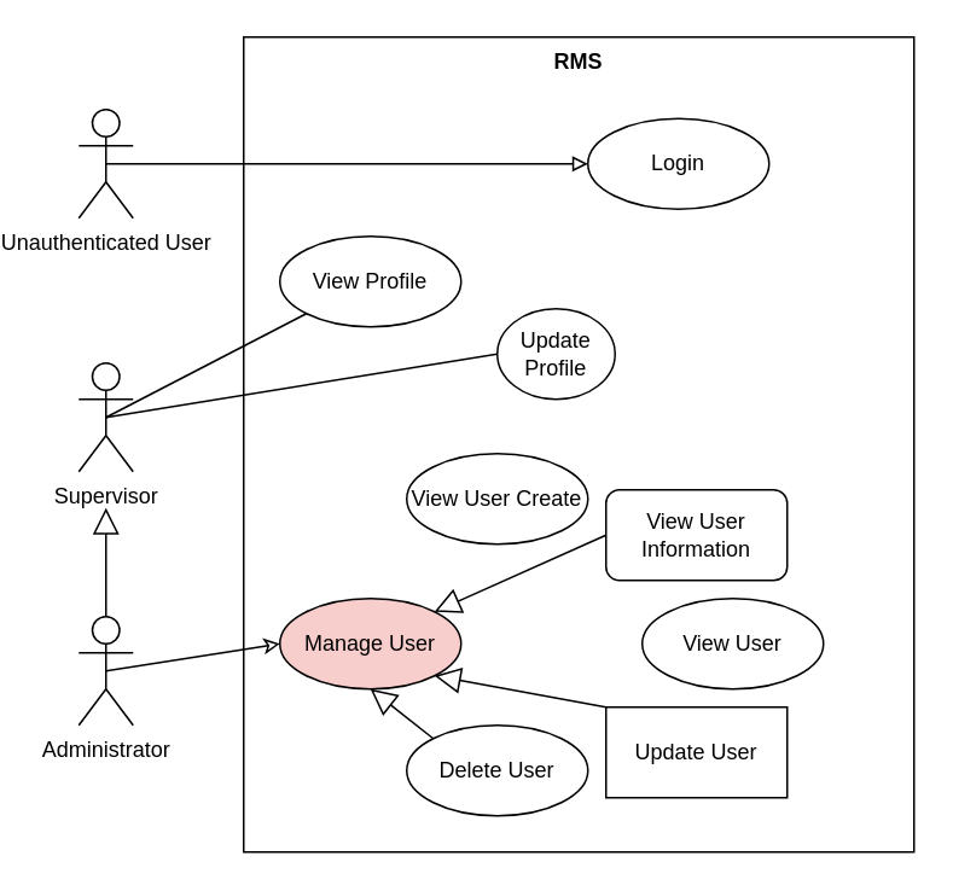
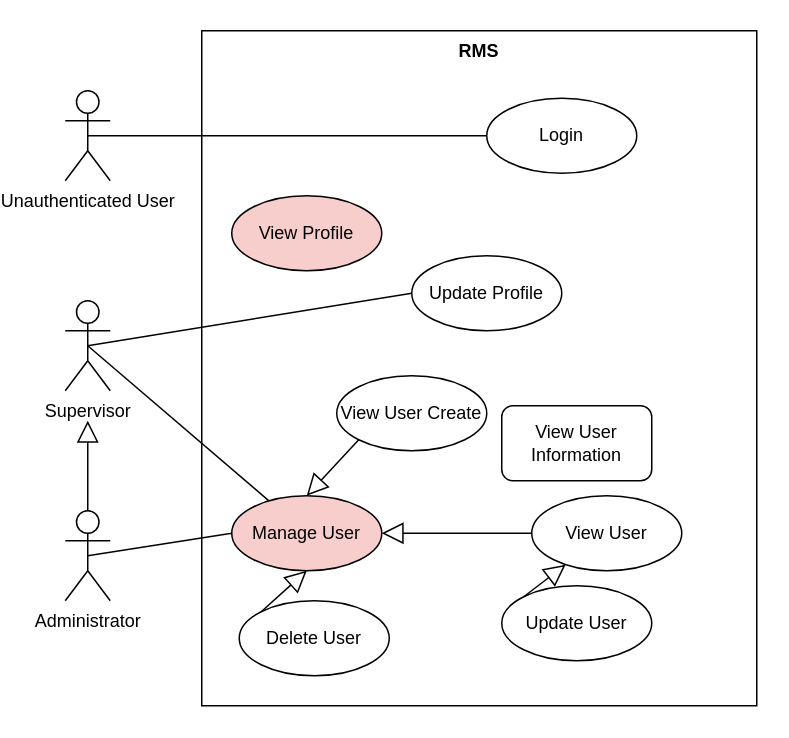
- <mxCell id="8" value="" style="edgeStyle=orthogonalEdgeStyle;rounded=0;orthogonalLoop=1;jettySize=auto;html=1;entryX=0;entryY=0.5;entryDx=0;entryDy=0;exitX=0.5;exitY=0.5;exitDx=0;exitDy=0;exitPerimeter=0;endArrow=block;endFill=0;" edge="1" parent="1" source="2" target="7"><mxGeometry relative="1" as="geometry" /></mxCell>
+ <mxCell id="8" value="" style="edgeStyle=orthogonalEdgeStyle;rounded=0;orthogonalLoop=1;jettySize=auto;html=1;entryX=0;entryY=0.5;entryDx=0;entryDy=0;exitX=0.5;exitY=0.5;exitDx=0;exitDy=0;exitPerimeter=0;endArrow=none;endFill=0;" edge="1" parent="1" source="2" target="7"><mxGeometry relative="1" as="geometry" /></mxCell>
- <mxCell id="9" value="View Profile" style="ellipse;whiteSpace=wrap;html=1;" vertex="1" parent="1"><mxGeometry x="131" y="130" width="100" height="50" as="geometry" /></mxCell>
+ <mxCell id="9" value="View Profile" style="ellipse;whiteSpace=wrap;html=1;fillColor=#f8cecc;" vertex="1" parent="1"><mxGeometry x="131" y="130" width="100" height="50" as="geometry" /></mxCell>
- <mxCell id="10" value="Update Profile" style="ellipse;whiteSpace=wrap;html=1;" vertex="1" parent="1"><mxGeometry x="251" y="170" width="65" height="50" as="geometry" /></mxCell>
+ <mxCell id="10" value="Update Profile" style="ellipse;whiteSpace=wrap;html=1;" vertex="1" parent="1"><mxGeometry x="251" y="170" width="100" height="50" as="geometry" /></mxCell>
- <mxCell id="11" value="" style="rounded=0;orthogonalLoop=1;jettySize=auto;html=1;entryX=0;entryY=1;entryDx=0;entryDy=0;exitX=0.5;exitY=0.5;exitDx=0;exitDy=0;exitPerimeter=0;endArrow=none;endFill=0;" edge="1" parent="1" source="3" target="9"><mxGeometry relative="1" as="geometry"><mxPoint x="-9" y="100" as="sourcePoint" /><mxPoint x="261" y="100" as="targetPoint" /></mxGeometry></mxCell>
+ <mxCell id="11" value="" style="rounded=0;orthogonalLoop=1;jettySize=auto;html=1;exitX=0.5;exitY=0.5;exitDx=0;exitDy=0;exitPerimeter=0;endArrow=none;endFill=0;" edge="1" parent="1" source="3" target="13"><mxGeometry relative="1" as="geometry"><mxPoint x="-9" y="100" as="sourcePoint" /><mxPoint x="261" y="100" as="targetPoint" /></mxGeometry></mxCell>
+ <mxCell id="20" value="" style="edgeStyle=none;html=1;endArrow=block;endFill=0;endSize=12;verticalAlign=bottom;rounded=0;entryX=0.5;entryY=0;entryDx=0;entryDy=0;exitX=0;exitY=1;exitDx=0;exitDy=0;" edge="1" parent="1" source="15" target="13"><mxGeometry width="160" relative="1" as="geometry"><mxPoint x="81" y="200" as="sourcePoint" /><mxPoint x="241" y="200" as="targetPoint" /></mxGeometry></mxCell>
- <mxCell id="21" value="" style="edgeStyle=none;html=1;endArrow=block;endFill=0;endSize=12;verticalAlign=bottom;rounded=0;entryX=1;entryY=0;entryDx=0;entryDy=0;exitX=0;exitY=0.5;exitDx=0;exitDy=0;" edge="1" parent="1" source="16" target="13"><mxGeometry width="160" relative="1" as="geometry"><mxPoint x="261" y="310" as="sourcePoint" /><mxPoint x="191" y="340" as="targetPoint" /></mxGeometry></mxCell>
+ <mxCell id="22" value="" style="edgeStyle=none;html=1;endArrow=block;endFill=0;endSize=12;verticalAlign=bottom;rounded=0;entryX=1;entryY=0.5;entryDx=0;entryDy=0;exitX=0;exitY=0.5;exitDx=0;exitDy=0;" edge="1" parent="1" source="17" target="13"><mxGeometry width="160" relative="1" as="geometry"><mxPoint x="321" y="305" as="sourcePoint" /><mxPoint x="226" y="347" as="targetPoint" /></mxGeometry></mxCell>
- <mxCell id="14" value="" style="rounded=0;orthogonalLoop=1;jettySize=auto;html=1;entryX=0;entryY=0.5;entryDx=0;entryDy=0;exitX=0.5;exitY=0.5;exitDx=0;exitDy=0;exitPerimeter=0;endArrow=classic;endFill=0;" edge="1" parent="1" source="4" target="13"><mxGeometry relative="1" as="geometry"><mxPoint x="-24" y="250" as="sourcePoint" /><mxPoint x="156" y="183" as="targetPoint" /></mxGeometry></mxCell>
+ <mxCell id="14" value="" style="rounded=0;orthogonalLoop=1;jettySize=auto;html=1;entryX=0;entryY=0.5;entryDx=0;entryDy=0;exitX=0.5;exitY=0.5;exitDx=0;exitDy=0;exitPerimeter=0;endArrow=none;endFill=0;" edge="1" parent="1" source="4" target="13"><mxGeometry relative="1" as="geometry"><mxPoint x="-24" y="250" as="sourcePoint" /><mxPoint x="156" y="183" as="targetPoint" /></mxGeometry></mxCell>
- <mxCell id="23" value="" style="edgeStyle=none;html=1;endArrow=block;endFill=0;endSize=12;verticalAlign=bottom;rounded=0;entryX=1;entryY=1;entryDx=0;entryDy=0;exitX=0;exitY=0;exitDx=0;exitDy=0;" edge="1" parent="1" source="18" target="13"><mxGeometry width="160" relative="1" as="geometry"><mxPoint x="341" y="365" as="sourcePoint" /><mxPoint x="241" y="365" as="targetPoint" /></mxGeometry></mxCell>
+ <mxCell id="23" value="" style="edgeStyle=none;html=1;endArrow=block;endFill=0;endSize=12;verticalAlign=bottom;rounded=0;exitX=0;exitY=0;exitDx=0;exitDy=0;" edge="1" parent="1" source="18" target="17"><mxGeometry width="160" relative="1" as="geometry"><mxPoint x="341" y="365" as="sourcePoint" /><mxPoint x="241" y="365" as="targetPoint" /></mxGeometry></mxCell>
- <mxCell id="18" value="Update User" style="whiteSpace=wrap;html=1;rounded=0;" vertex="1" parent="1"><mxGeometry x="311" y="390" width="100" height="50" as="geometry" /></mxCell>
+ <mxCell id="18" value="Update User" style="ellipse;whiteSpace=wrap;html=1;" vertex="1" parent="1"><mxGeometry x="311" y="390" width="100" height="50" as="geometry" /></mxCell>
- <mxCell id="19" value="Delete User" style="ellipse;whiteSpace=wrap;html=1;" vertex="1" parent="1"><mxGeometry x="201" y="400" width="100" height="50" as="geometry" /></mxCell>
+ <mxCell id="19" value="Delete User" style="ellipse;whiteSpace=wrap;html=1;" vertex="1" parent="1"><mxGeometry x="136" y="400" width="100" height="50" as="geometry" /></mxCell>
